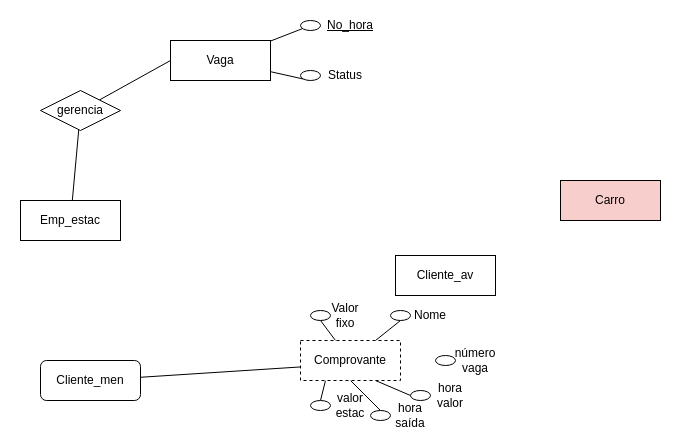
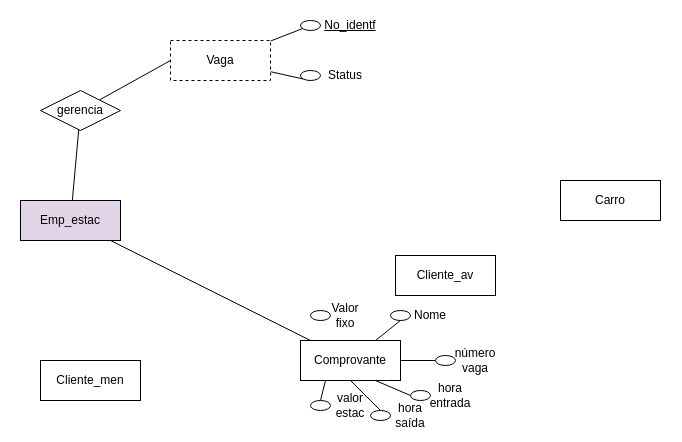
- <mxCell id="4" value="No_hora" style="ellipse;whiteSpace=wrap;html=1;align=center;fontStyle=4;spacingLeft=80;" vertex="1" parent="1"><mxGeometry x="300" y="20" width="20" height="10" as="geometry" /></mxCell>
+ <mxCell id="4" value="No_identf" style="ellipse;whiteSpace=wrap;html=1;align=center;fontStyle=4;spacingLeft=80;" vertex="1" parent="1"><mxGeometry x="300" y="20" width="20" height="10" as="geometry" /></mxCell>
- <mxCell id="7" value="Vaga" style="whiteSpace=wrap;html=1;align=center;" vertex="1" parent="1"><mxGeometry x="170" y="40" width="100" height="40" as="geometry" /></mxCell>
+ <mxCell id="7" value="Vaga" style="whiteSpace=wrap;html=1;align=center;dashed=1;" vertex="1" parent="1"><mxGeometry x="170" y="40" width="100" height="40" as="geometry" /></mxCell>
- <mxCell id="26" value="Carro" style="whiteSpace=wrap;html=1;align=center;fillColor=#f8cecc;" vertex="1" parent="1"><mxGeometry x="560" y="180" width="100" height="40" as="geometry" /></mxCell>
+ <mxCell id="26" value="Carro" style="whiteSpace=wrap;html=1;align=center;" vertex="1" parent="1"><mxGeometry x="560" y="180" width="100" height="40" as="geometry" /></mxCell>
- <mxCell id="3" value="Emp_estac" style="whiteSpace=wrap;html=1;align=center;" vertex="1" parent="1"><mxGeometry x="20" y="200" width="100" height="40" as="geometry" /></mxCell>
+ <mxCell id="3" value="Emp_estac" style="whiteSpace=wrap;html=1;align=center;fillColor=#e1d5e7;" vertex="1" parent="1"><mxGeometry x="20" y="200" width="100" height="40" as="geometry" /></mxCell>
- <mxCell id="10" style="rounded=0;orthogonalLoop=1;jettySize=auto;html=1;entryX=0.5;entryY=1;entryDx=0;entryDy=0;endArrow=none;endFill=0;" edge="1" parent="1" source="16" target="18"><mxGeometry relative="1" as="geometry" /></mxCell>
+ <mxCell id="10" style="rounded=0;orthogonalLoop=1;jettySize=auto;html=1;endArrow=none;endFill=0;" edge="1" parent="1" source="16" target="3"><mxGeometry relative="1" as="geometry" /></mxCell>
- <mxCell id="16" value="Comprovante" style="whiteSpace=wrap;html=1;align=center;dashed=1;" vertex="1" parent="1"><mxGeometry x="300" y="340" width="100" height="40" as="geometry" /></mxCell>
+ <mxCell id="16" value="Comprovante" style="whiteSpace=wrap;html=1;align=center;" vertex="1" parent="1"><mxGeometry x="300" y="340" width="100" height="40" as="geometry" /></mxCell>
- <mxCell id="12" style="rounded=0;orthogonalLoop=1;jettySize=auto;html=1;exitX=1;exitY=0.5;exitDx=0;exitDy=0;endArrow=none;endFill=0;" edge="1" parent="1" source="16" target="9"><mxGeometry relative="1" as="geometry" /></mxCell>
+ <mxCell id="12" style="rounded=0;orthogonalLoop=1;jettySize=auto;html=1;exitX=1;exitY=0.5;exitDx=0;exitDy=0;entryX=0;entryY=0.5;entryDx=0;entryDy=0;endArrow=none;endFill=0;" edge="1" parent="1" source="16" target="20"><mxGeometry relative="1" as="geometry" /></mxCell>
- <mxCell id="9" value="Cliente_men" style="whiteSpace=wrap;html=1;align=center;rounded=1;" vertex="1" parent="1"><mxGeometry x="40" y="360" width="100" height="40" as="geometry" /></mxCell>
+ <mxCell id="9" value="Cliente_men" style="whiteSpace=wrap;html=1;align=center;" vertex="1" parent="1"><mxGeometry x="40" y="360" width="100" height="40" as="geometry" /></mxCell>
- <mxCell id="21" value="hora valor" style="ellipse;whiteSpace=wrap;html=1;align=center;fontStyle=0;spacingLeft=60;" vertex="1" parent="1"><mxGeometry x="410" y="390" width="20" height="10" as="geometry" /></mxCell>
+ <mxCell id="21" value="hora entrada" style="ellipse;whiteSpace=wrap;html=1;align=center;fontStyle=0;spacingLeft=60;" vertex="1" parent="1"><mxGeometry x="410" y="390" width="20" height="10" as="geometry" /></mxCell>
